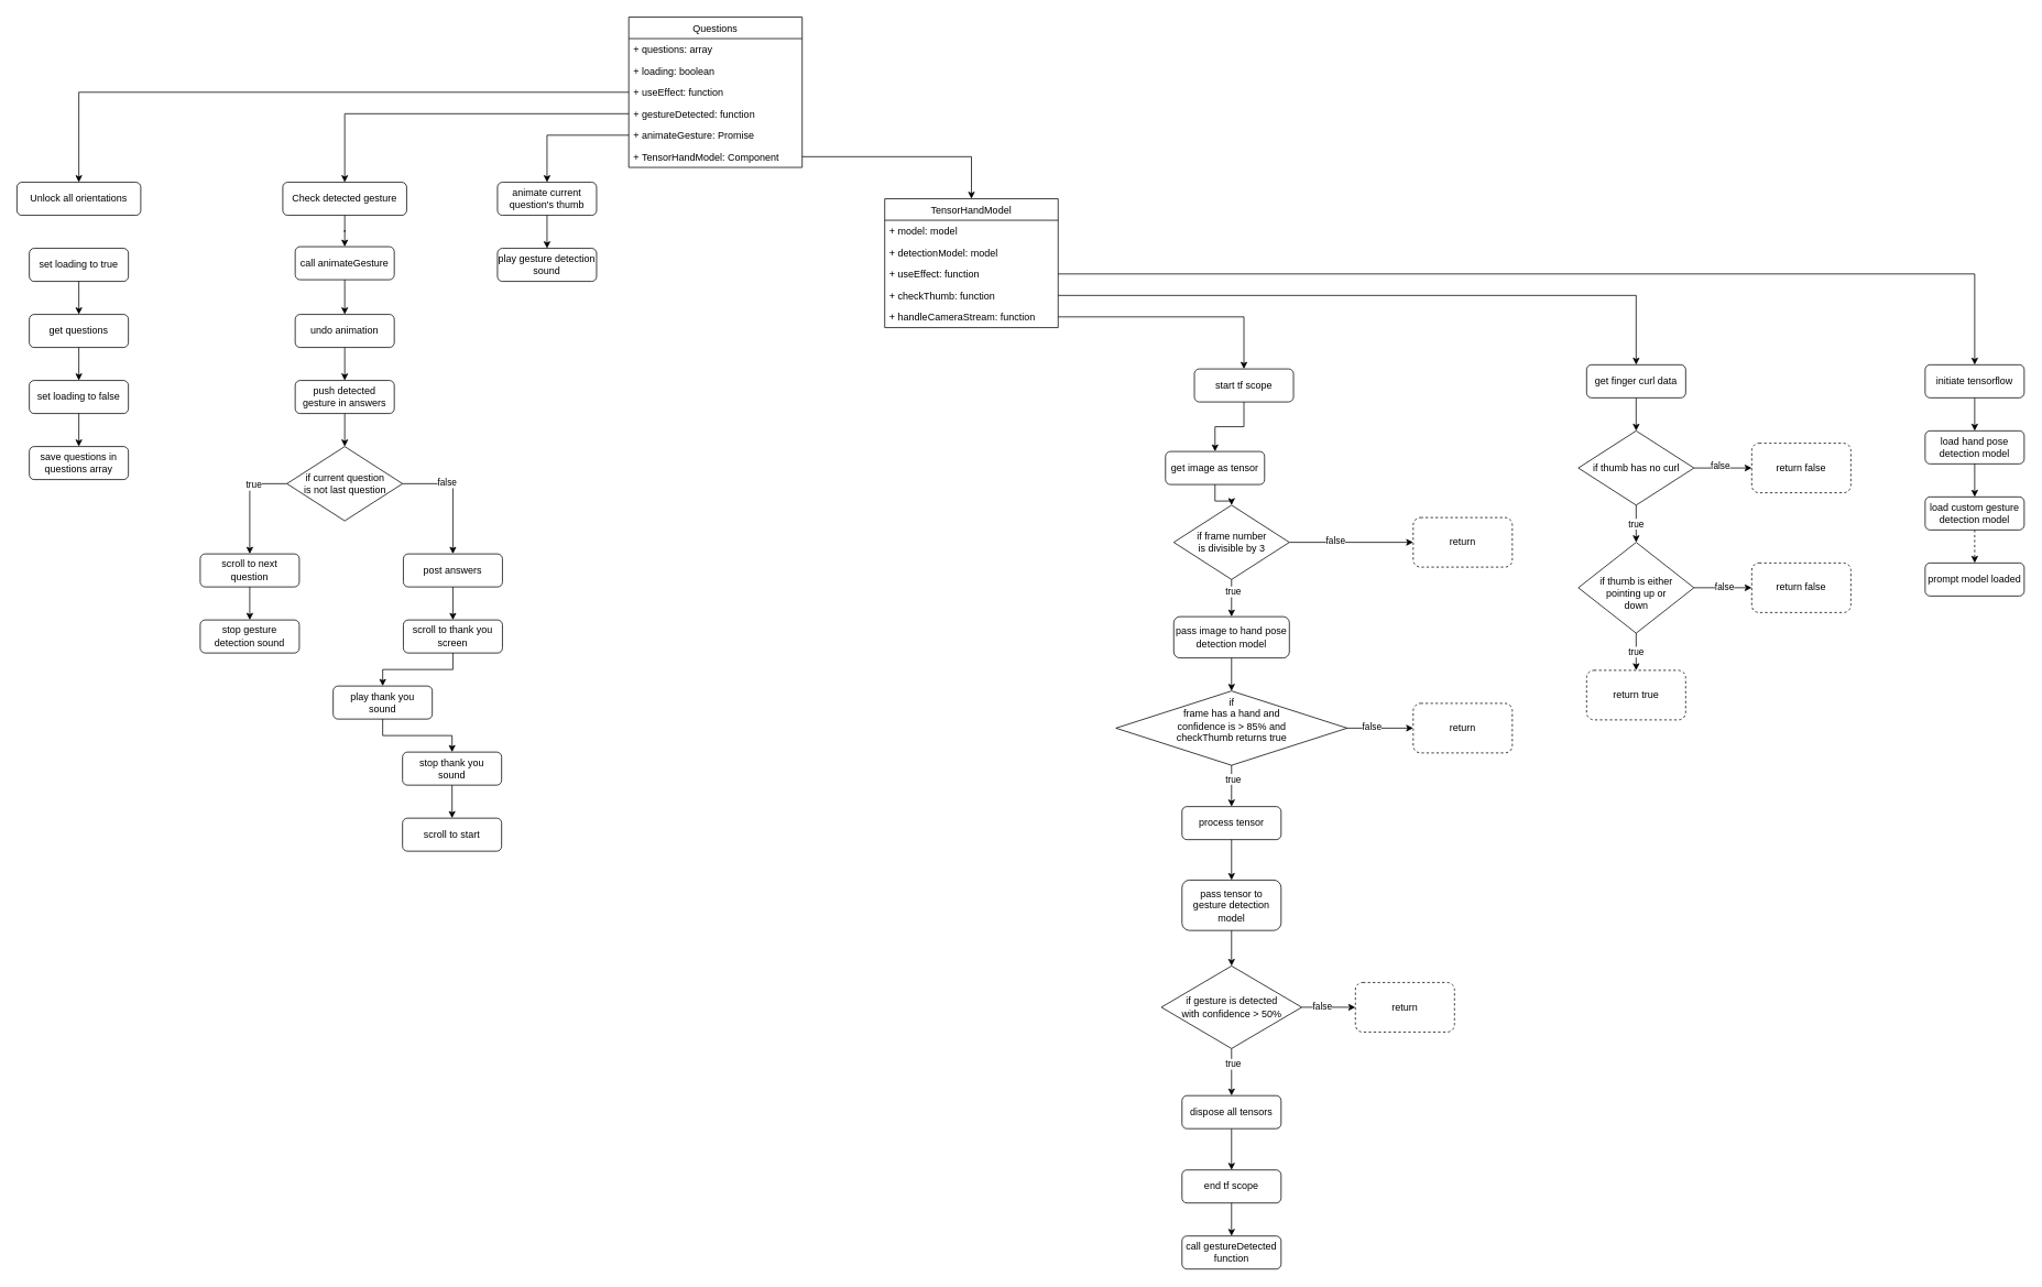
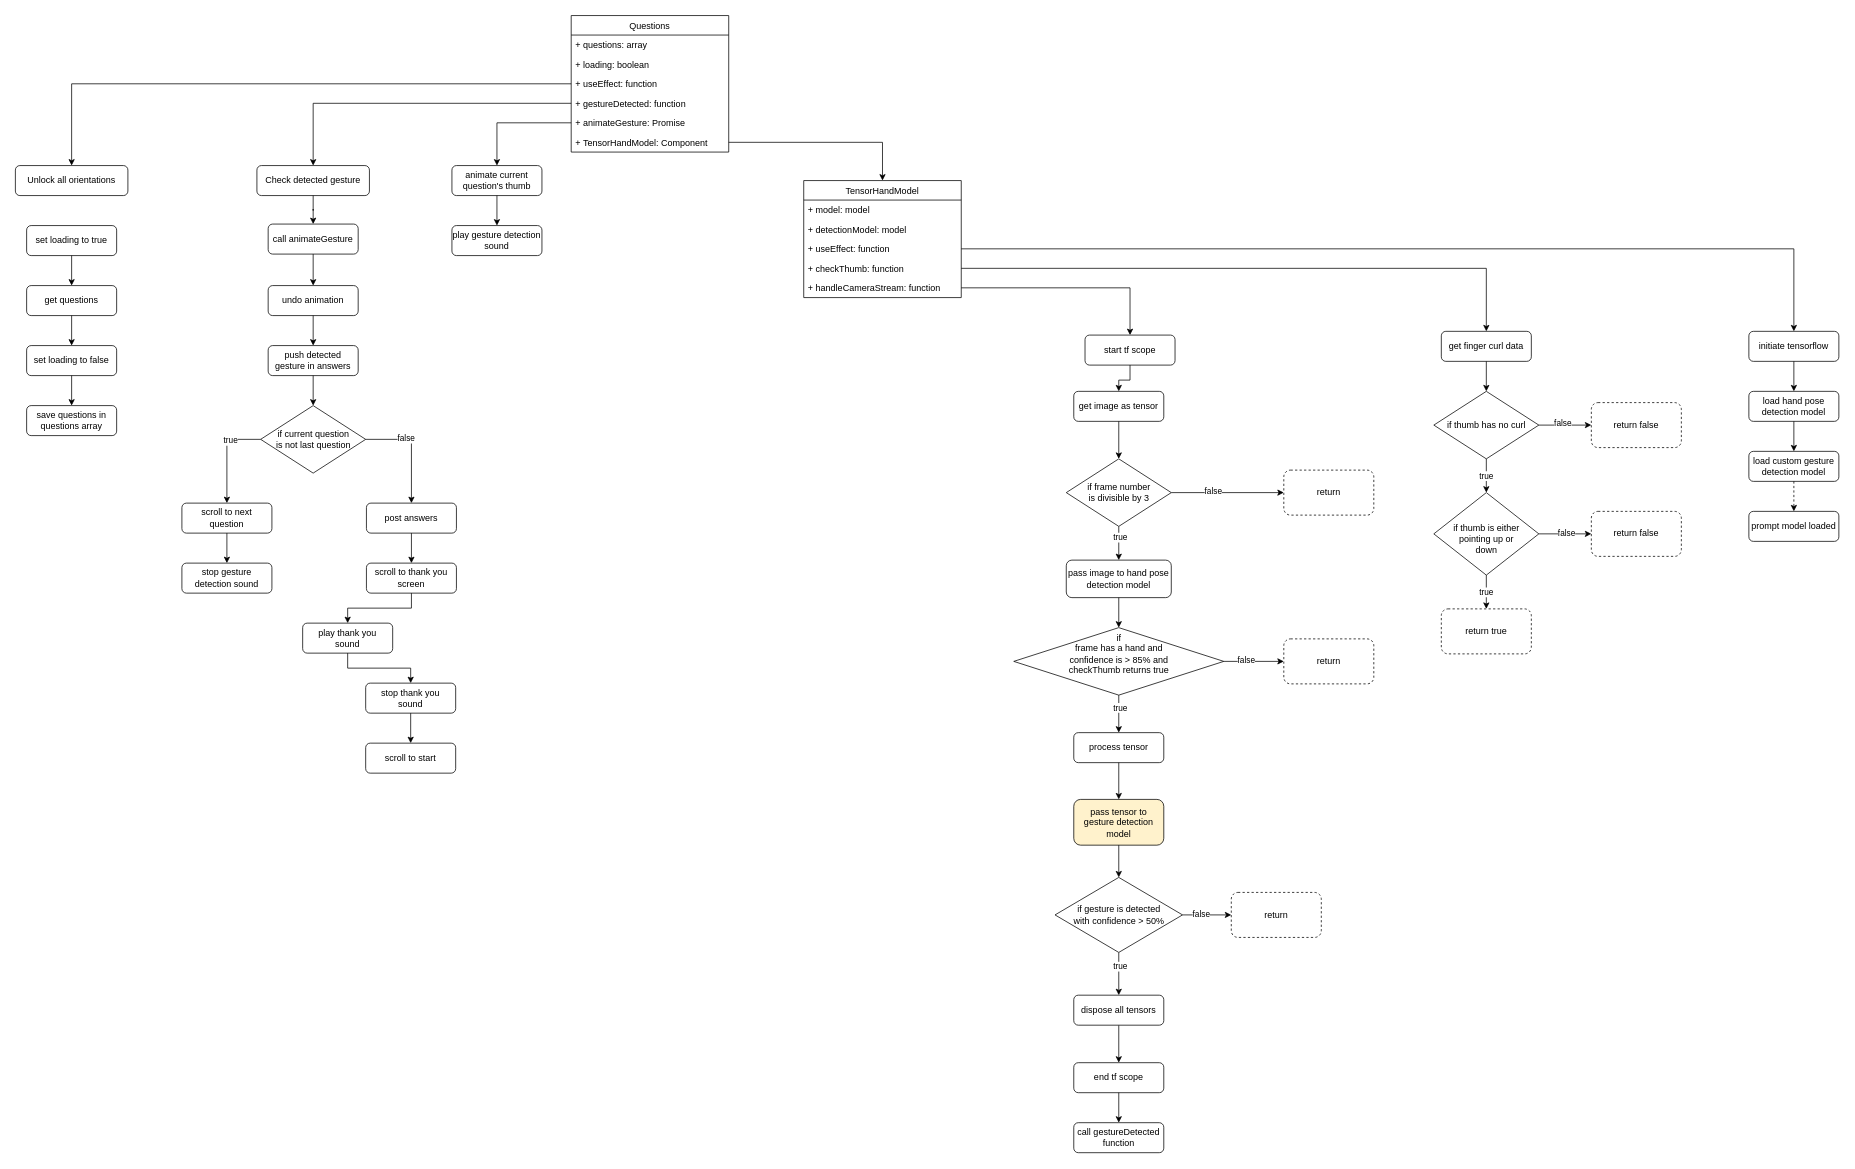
- <mxCell id="23" value="get image as tensor" style="rounded=1;whiteSpace=wrap;html=1;fontSize=12;glass=0;strokeWidth=1;shadow=0;" vertex="1" parent="21"><mxGeometry x="60" y="105" width="120" height="40" as="geometry" /></mxCell>
+ <mxCell id="23" value="get image as tensor" style="rounded=1;whiteSpace=wrap;html=1;fontSize=12;glass=0;strokeWidth=1;shadow=0;" vertex="1" parent="21"><mxGeometry x="80" y="80" width="120" height="40" as="geometry" /></mxCell>
- <mxCell id="46" value="pass tensor to gesture detection model" style="rounded=1;whiteSpace=wrap;html=1;fontSize=12;glass=0;strokeWidth=1;shadow=0;" vertex="1" parent="21"><mxGeometry x="80" y="624" width="120" height="61" as="geometry" /></mxCell>
+ <mxCell id="46" value="pass tensor to gesture detection model" style="rounded=1;whiteSpace=wrap;html=1;fontSize=12;glass=0;strokeWidth=1;shadow=0;fillColor=#fff2cc;" vertex="1" parent="21"><mxGeometry x="80" y="624" width="120" height="61" as="geometry" /></mxCell>
